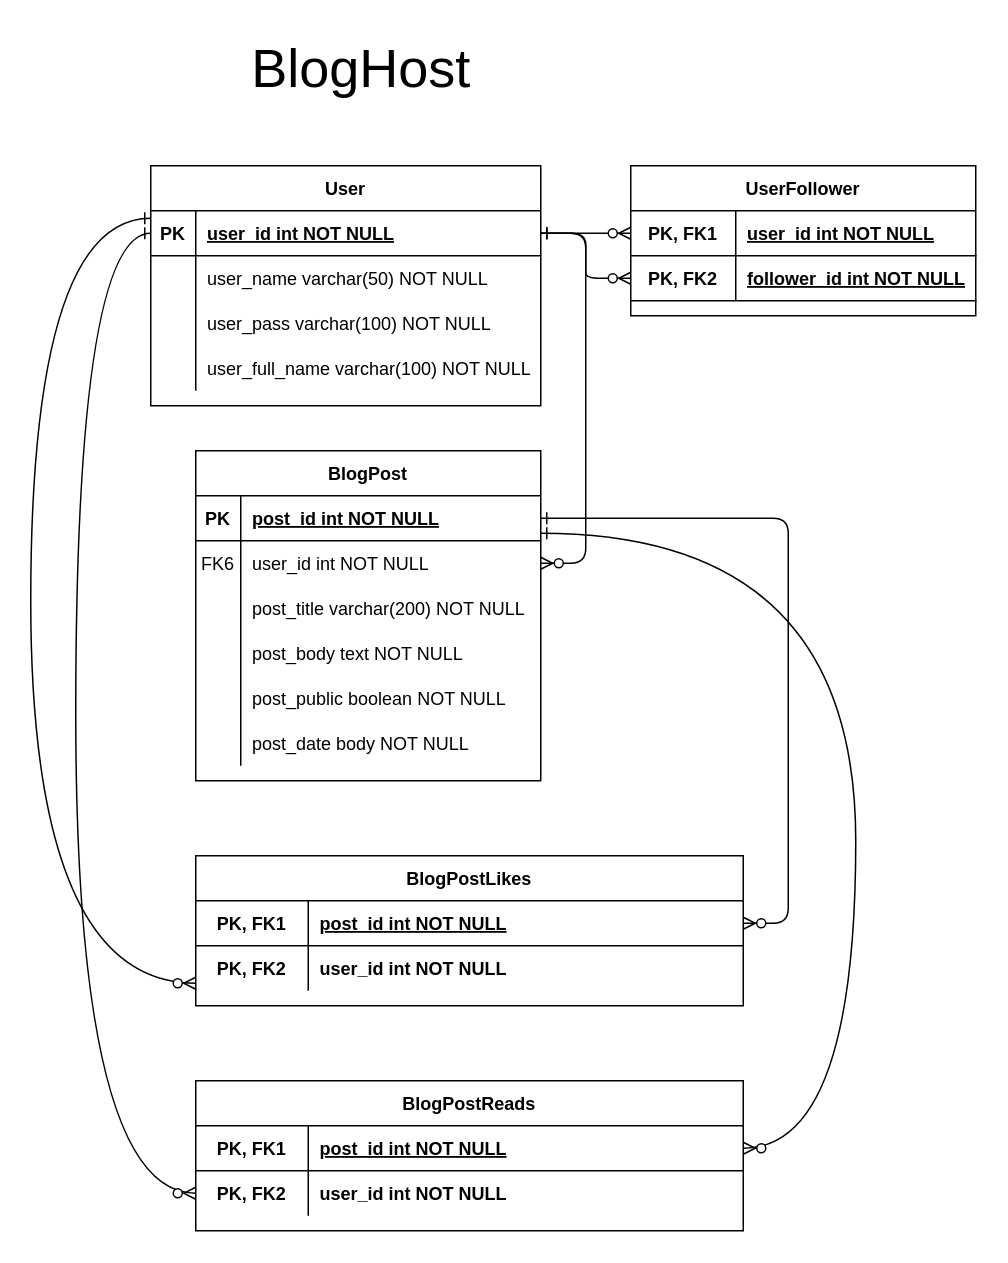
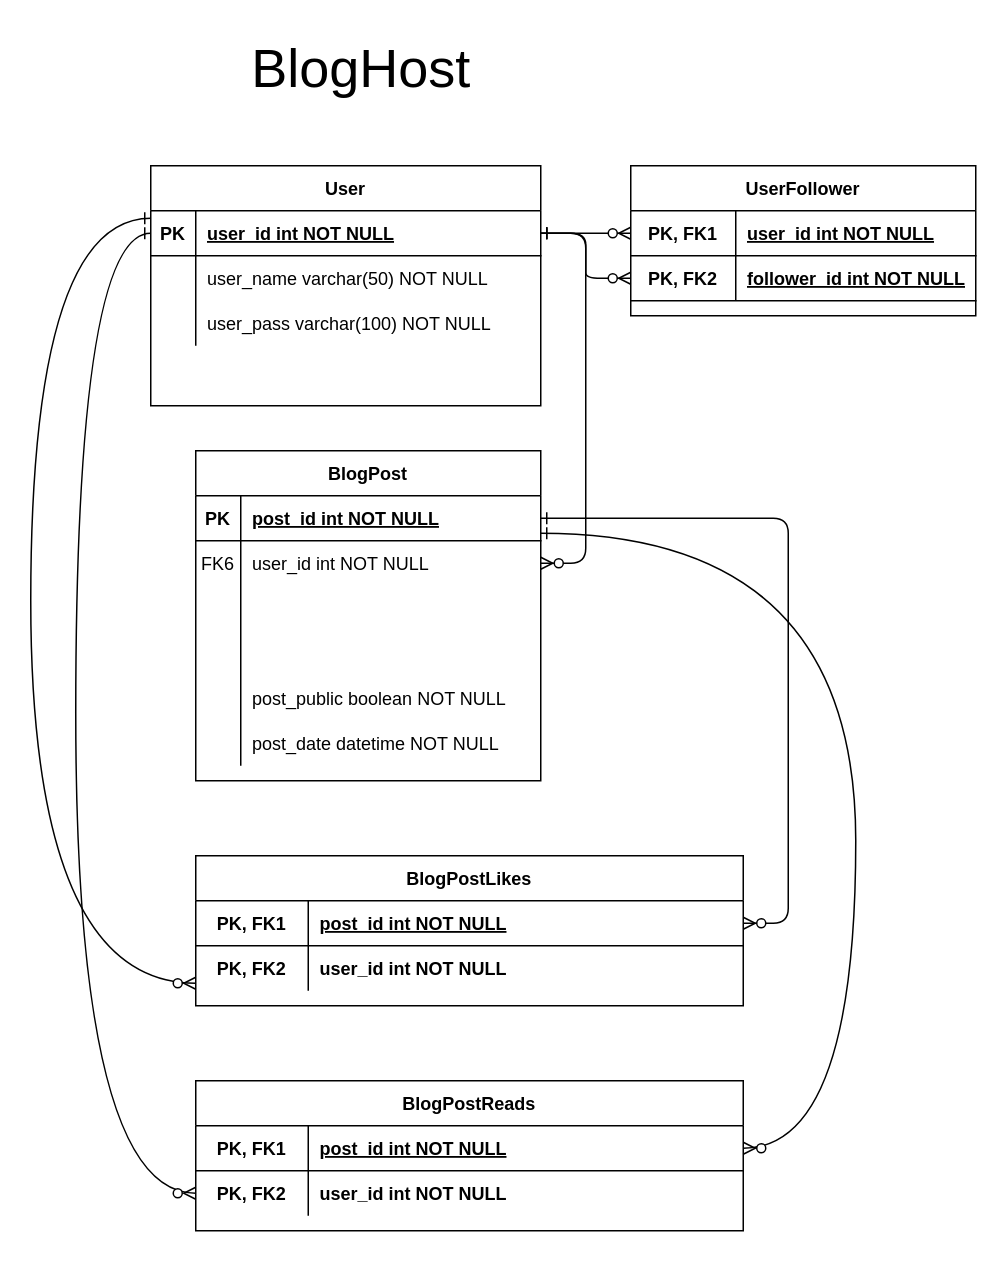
- <mxCell id="48" value="user_full_name varchar(100) NOT NULL" style="shape=partialRectangle;overflow=hidden;connectable=0;fillColor=none;top=0;left=0;bottom=0;right=0;align=left;spacingLeft=6;" vertex="1" parent="46"><mxGeometry x="30" width="230" height="30" as="geometry" /></mxCell>
- <mxCell id="12" value="post_title varchar(200) NOT NULL" style="shape=partialRectangle;overflow=hidden;connectable=0;fillColor=none;top=0;left=0;bottom=0;right=0;align=left;spacingLeft=6;" vertex="1" parent="10"><mxGeometry x="30" width="200" height="30" as="geometry" /></mxCell>
- <mxCell id="15" value="post_body text NOT NULL" style="shape=partialRectangle;overflow=hidden;connectable=0;fillColor=none;top=0;left=0;bottom=0;right=0;align=left;spacingLeft=6;" vertex="1" parent="13"><mxGeometry x="30" width="200" height="30" as="geometry" /></mxCell>
- <mxCell id="21" value="post_date body NOT NULL" style="shape=partialRectangle;overflow=hidden;connectable=0;fillColor=none;top=0;left=0;bottom=0;right=0;align=left;spacingLeft=6;" parent="19" vertex="1"><mxGeometry x="30" width="200" height="30" as="geometry" /></mxCell>
+ <mxCell id="21" value="post_date datetime NOT NULL" style="shape=partialRectangle;overflow=hidden;connectable=0;fillColor=none;top=0;left=0;bottom=0;right=0;align=left;spacingLeft=6;" parent="19" vertex="1"><mxGeometry x="30" width="200" height="30" as="geometry" /></mxCell>
